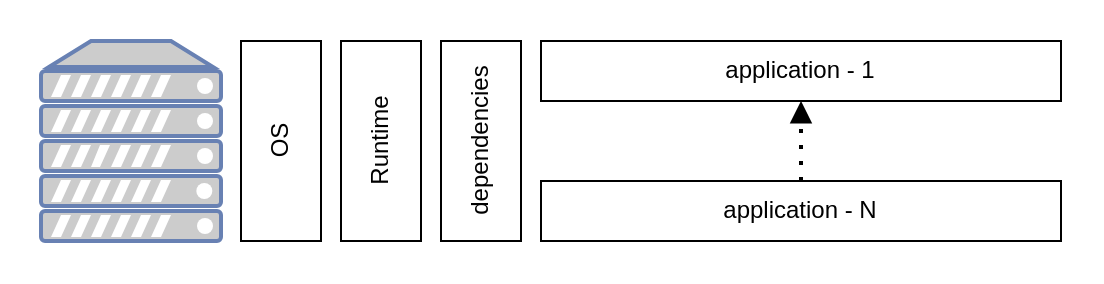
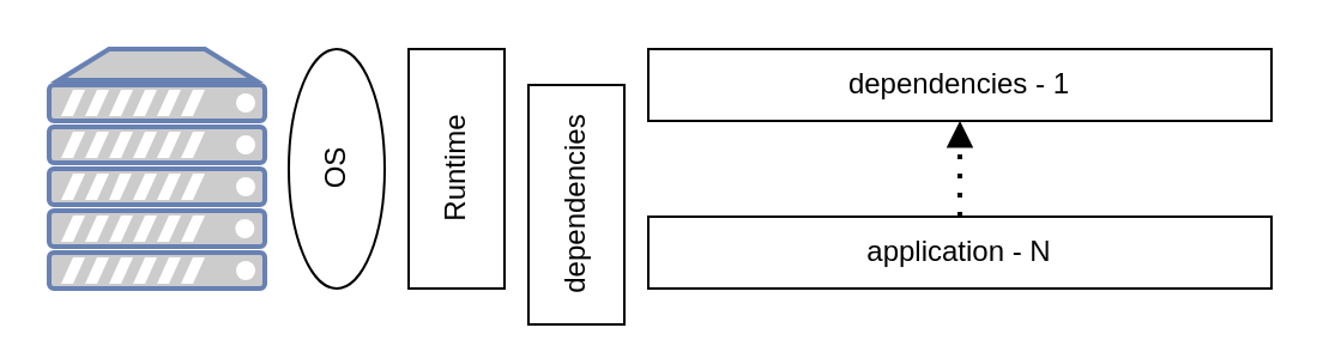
- <mxCell id="5" value="application - 1" style="rounded=0;whiteSpace=wrap;html=1;" vertex="1" parent="1"><mxGeometry x="270" y="20" width="260" height="30" as="geometry" /></mxCell>
+ <mxCell id="5" value="dependencies - 1" style="rounded=0;whiteSpace=wrap;html=1;" vertex="1" parent="1"><mxGeometry x="270" y="20" width="260" height="30" as="geometry" /></mxCell>
- <mxCell id="3" value="OS" style="rounded=0;whiteSpace=wrap;html=1;horizontal=0;" vertex="1" parent="1"><mxGeometry x="120" y="20" width="40" height="100" as="geometry" /></mxCell>
+ <mxCell id="3" value="OS" style="ellipse;whiteSpace=wrap;html=1;horizontal=0;" vertex="1" parent="1"><mxGeometry x="120" y="20" width="40" height="100" as="geometry" /></mxCell>
- <mxCell id="6" value="dependencies" style="rounded=0;whiteSpace=wrap;html=1;horizontal=0;" vertex="1" parent="1"><mxGeometry x="220" y="20" width="40" height="100" as="geometry" /></mxCell>
+ <mxCell id="6" value="dependencies" style="rounded=0;whiteSpace=wrap;html=1;horizontal=0;" vertex="1" parent="1"><mxGeometry x="220" y="35" width="40" height="100" as="geometry" /></mxCell>
